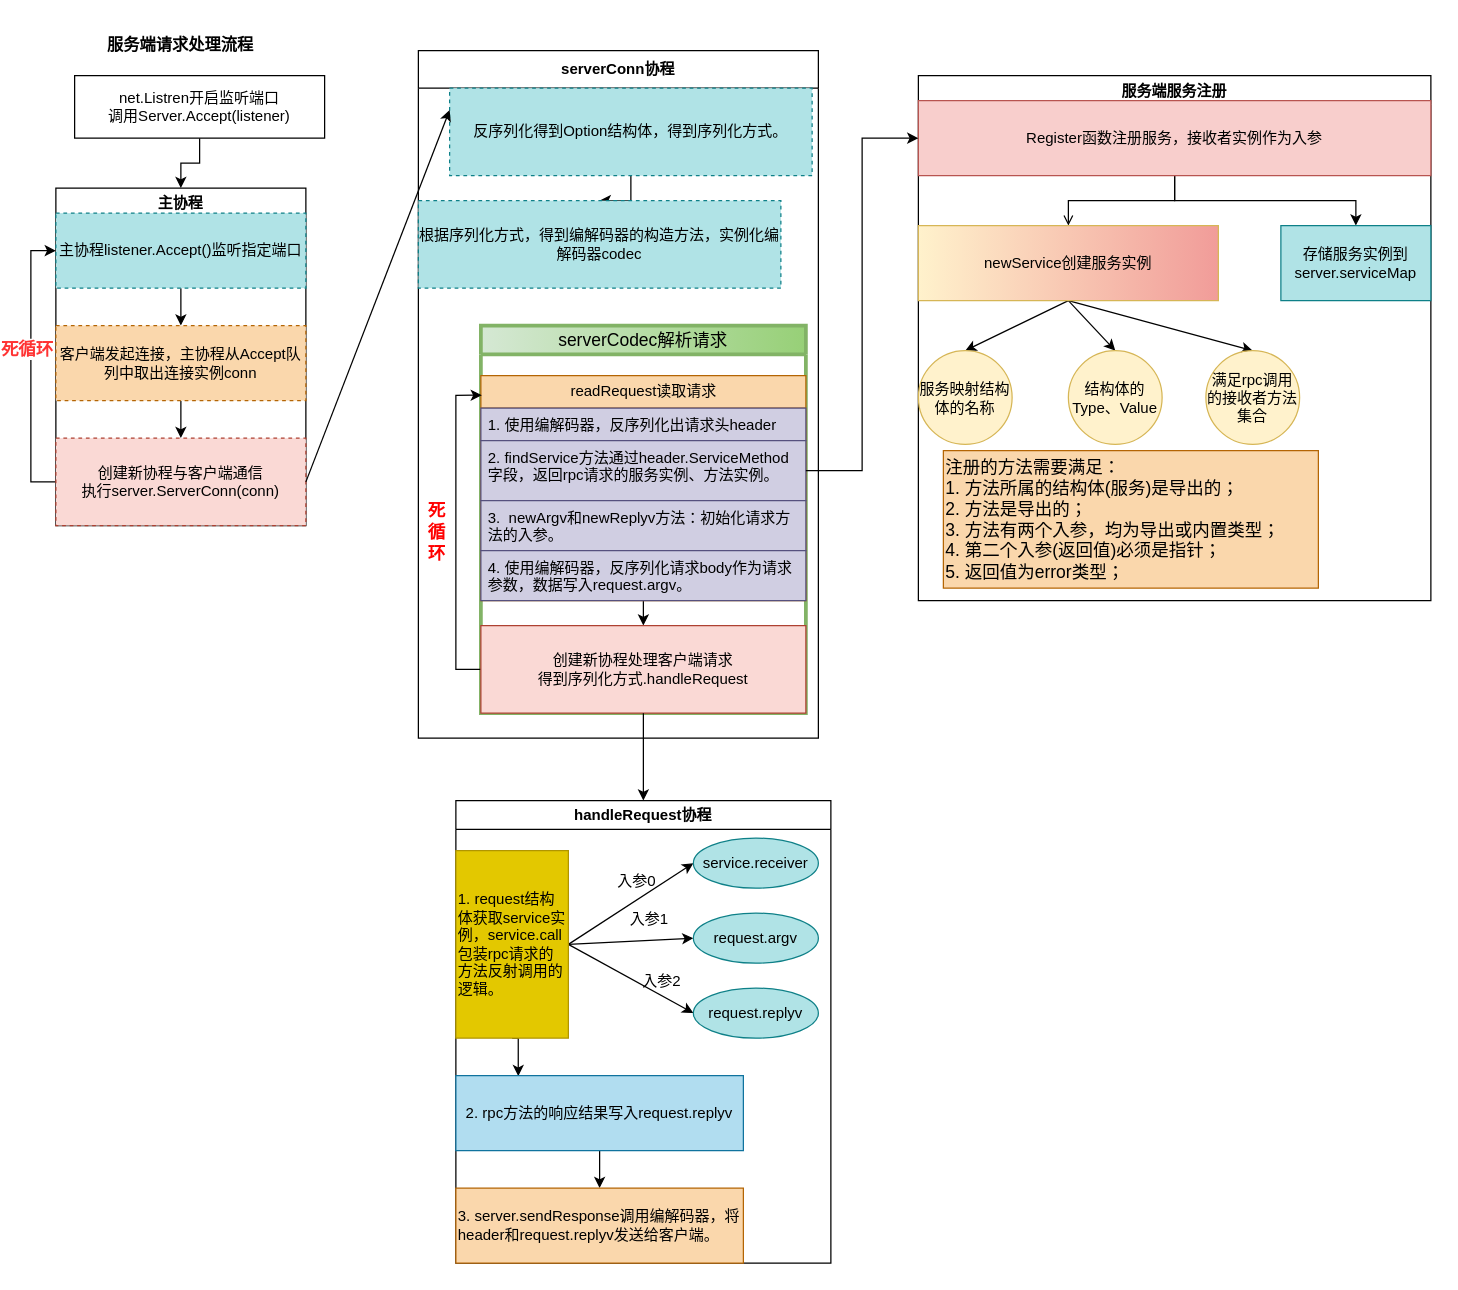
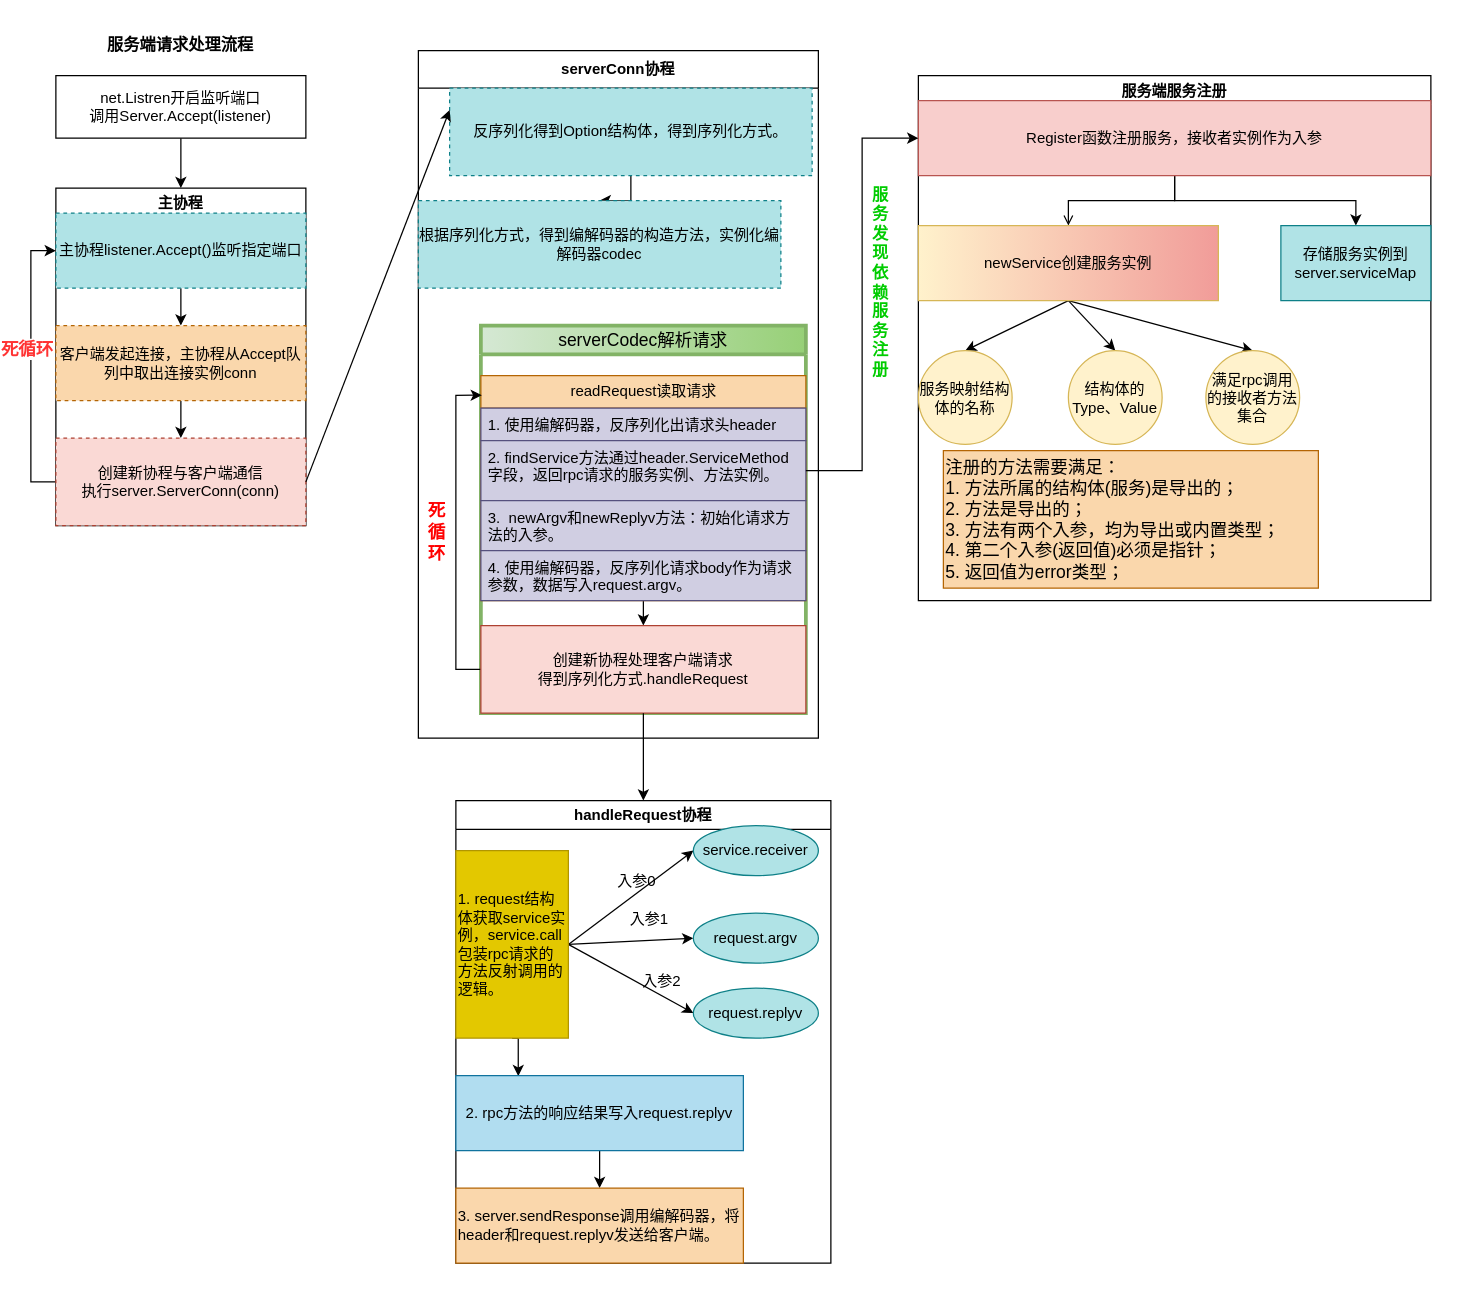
- <mxCell id="3" value="net.Listren开启监听端口&lt;br&gt;调用Server.Accept(listener)" style="rounded=0;whiteSpace=wrap;html=1;" parent="1" vertex="1"><mxGeometry x="35" y="60" width="200" height="50" as="geometry" /></mxCell>
+ <mxCell id="3" value="net.Listren开启监听端口&lt;br&gt;调用Server.Accept(listener)" style="rounded=0;whiteSpace=wrap;html=1;" parent="1" vertex="1"><mxGeometry x="20" y="60" width="200" height="50" as="geometry" /></mxCell>
+ <mxCell id="43" value="服务发现依赖服务注册" style="text;html=1;strokeColor=none;fillColor=none;align=center;verticalAlign=middle;whiteSpace=wrap;rounded=0;strokeWidth=3;fontSize=13;fontColor=#00CC00;fontStyle=1" vertex="1" parent="1"><mxGeometry x="670" y="130" width="20" height="190" as="geometry" /></mxCell>
- <mxCell id="50" value="service.receiver" style="ellipse;whiteSpace=wrap;html=1;align=center;fillColor=#b0e3e6;strokeColor=#0e8088;" vertex="1" parent="44"><mxGeometry x="190" y="30" width="100" height="40" as="geometry" /></mxCell>
+ <mxCell id="50" value="service.receiver" style="ellipse;whiteSpace=wrap;html=1;align=center;fillColor=#b0e3e6;strokeColor=#0e8088;" vertex="1" parent="44"><mxGeometry x="190" y="20" width="100" height="40" as="geometry" /></mxCell>
